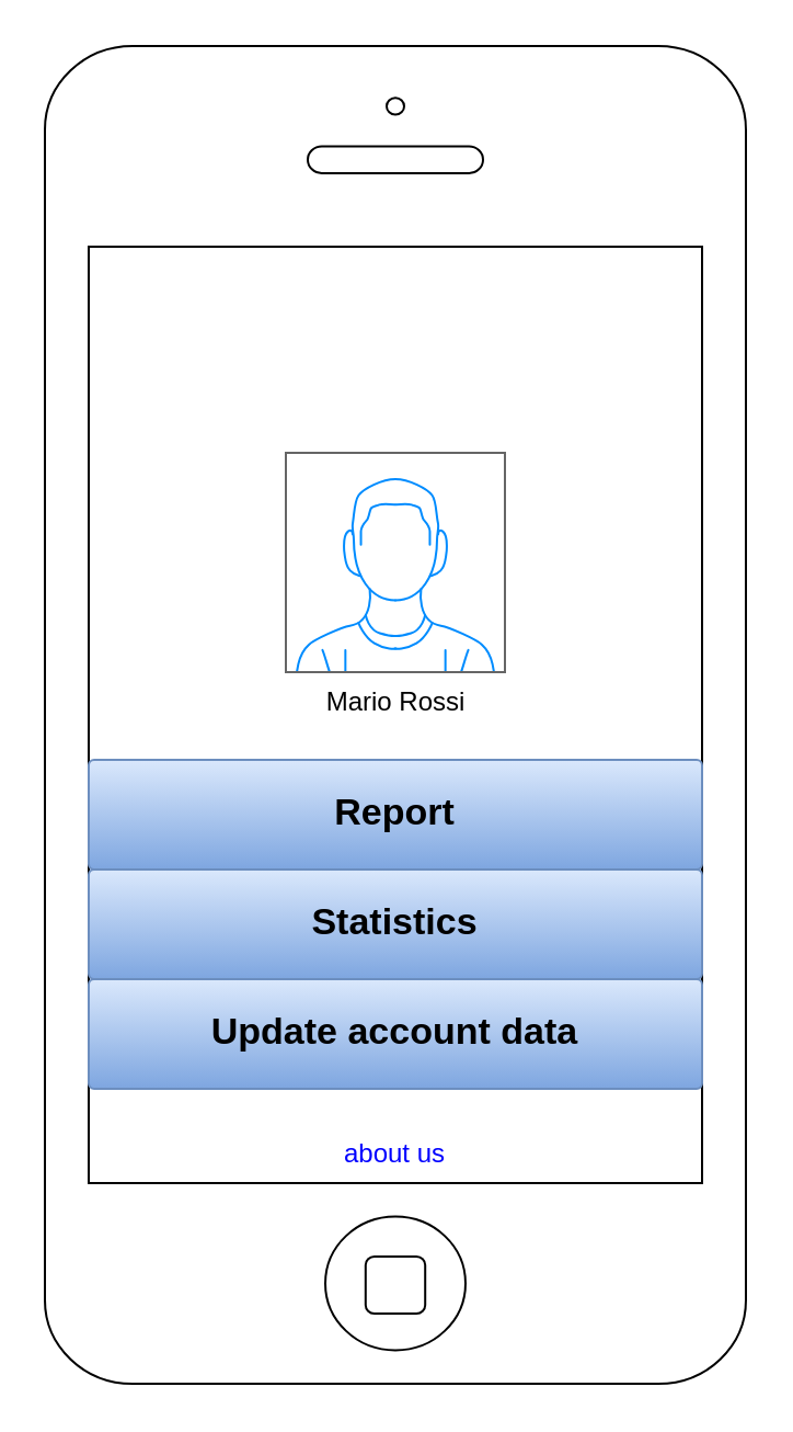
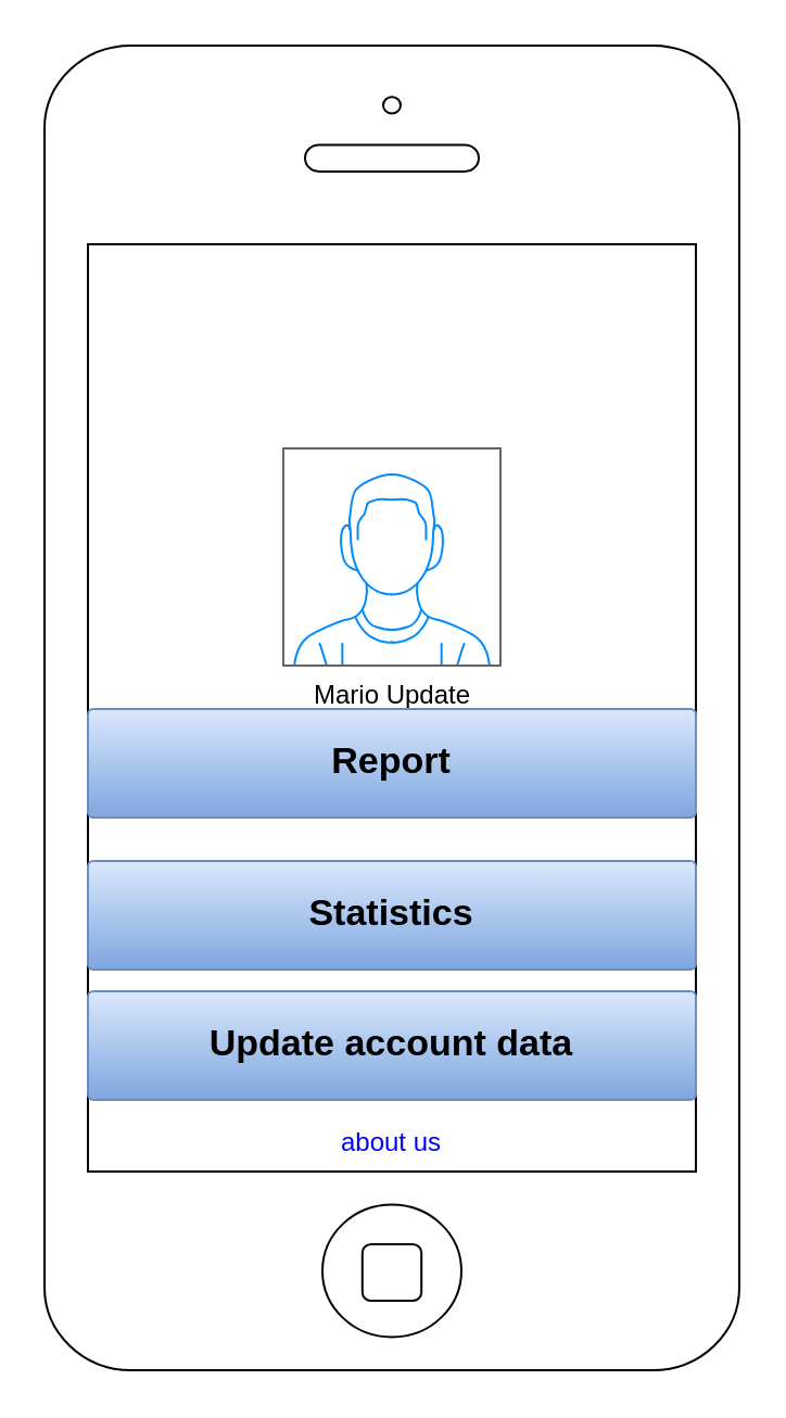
- <mxCell id="3" value="Mario Rossi" style="verticalLabelPosition=bottom;shadow=0;dashed=0;align=center;html=1;verticalAlign=top;strokeWidth=1;shape=mxgraph.mockup.containers.userMale;strokeColor=#666666;strokeColor2=#008cff;fillColor=#ffffff;" vertex="1" parent="1"><mxGeometry x="130" y="206" width="100" height="100" as="geometry" /></mxCell>
+ <mxCell id="3" value="Mario Update" style="verticalLabelPosition=bottom;shadow=0;dashed=0;align=center;html=1;verticalAlign=top;strokeWidth=1;shape=mxgraph.mockup.containers.userMale;strokeColor=#666666;strokeColor2=#008cff;fillColor=#ffffff;" vertex="1" parent="1"><mxGeometry x="130" y="206" width="100" height="100" as="geometry" /></mxCell>
- <mxCell id="5" value="&lt;font style=&quot;font-size: 17px&quot;&gt;&lt;b&gt;Report&lt;/b&gt;&lt;/font&gt;" style="strokeWidth=1;html=1;shadow=0;dashed=0;shape=mxgraph.ios.iTextInput;strokeColor=#6c8ebf;buttonText=;fontSize=8;fillColor=#dae8fc;whiteSpace=wrap;align=center;gradientColor=#7ea6e0;" vertex="1" parent="1"><mxGeometry x="40" y="346" width="280" height="50" as="geometry" /></mxCell>
+ <mxCell id="5" value="&lt;font style=&quot;font-size: 17px&quot;&gt;&lt;b&gt;Report&lt;/b&gt;&lt;/font&gt;" style="strokeWidth=1;html=1;shadow=0;dashed=0;shape=mxgraph.ios.iTextInput;strokeColor=#6c8ebf;buttonText=;fontSize=8;fillColor=#dae8fc;whiteSpace=wrap;align=center;gradientColor=#7ea6e0;" vertex="1" parent="1"><mxGeometry x="40" y="326" width="280" height="50" as="geometry" /></mxCell>
- <mxCell id="6" value="&lt;b&gt;&lt;font style=&quot;font-size: 17px&quot;&gt;Update account data&lt;/font&gt;&lt;/b&gt;" style="strokeWidth=1;html=1;shadow=0;dashed=0;shape=mxgraph.ios.iTextInput;strokeColor=#6c8ebf;buttonText=;fontSize=8;fillColor=#dae8fc;whiteSpace=wrap;align=center;gradientColor=#7ea6e0;" vertex="1" parent="1"><mxGeometry x="40" y="446" width="280" height="50" as="geometry" /></mxCell>
+ <mxCell id="6" value="&lt;b&gt;&lt;font style=&quot;font-size: 17px&quot;&gt;Update account data&lt;/font&gt;&lt;/b&gt;" style="strokeWidth=1;html=1;shadow=0;dashed=0;shape=mxgraph.ios.iTextInput;strokeColor=#6c8ebf;buttonText=;fontSize=8;fillColor=#dae8fc;whiteSpace=wrap;align=center;gradientColor=#7ea6e0;" vertex="1" parent="1"><mxGeometry x="40" y="456" width="280" height="50" as="geometry" /></mxCell>
